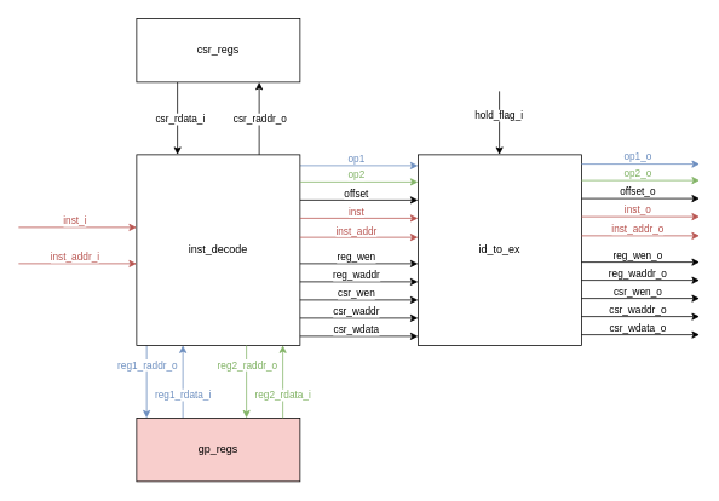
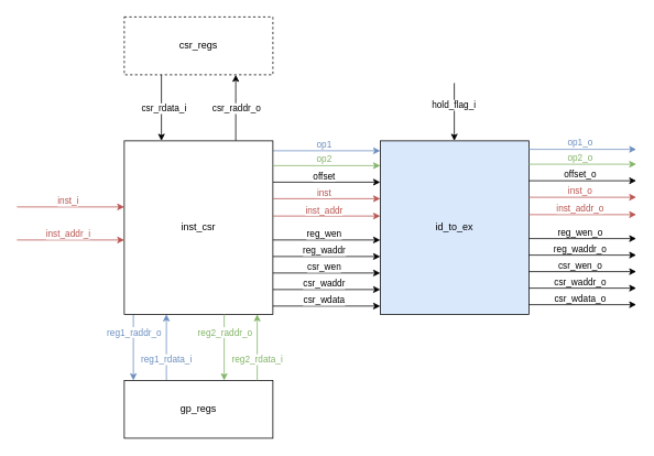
- <mxCell id="19" value="csr_regs" style="rounded=0;whiteSpace=wrap;html=1;" vertex="1" parent="1"><mxGeometry x="150" y="20" width="180" height="70" as="geometry" /></mxCell>
+ <mxCell id="19" value="csr_regs" style="rounded=0;whiteSpace=wrap;html=1;dashed=1;" vertex="1" parent="1"><mxGeometry x="150" y="20" width="180" height="70" as="geometry" /></mxCell>
- <mxCell id="10" value="inst_decode" style="rounded=0;whiteSpace=wrap;html=1;" parent="1" vertex="1"><mxGeometry x="150" y="170" width="180" height="210" as="geometry" /></mxCell>
+ <mxCell id="10" value="inst_csr" style="rounded=0;whiteSpace=wrap;html=1;" parent="1" vertex="1"><mxGeometry x="150" y="170" width="180" height="210" as="geometry" /></mxCell>
- <mxCell id="13" value="id_to_ex" style="rounded=0;whiteSpace=wrap;html=1;" parent="1" vertex="1"><mxGeometry x="460" y="170" width="180" height="210" as="geometry" /></mxCell>
+ <mxCell id="13" value="id_to_ex" style="rounded=0;whiteSpace=wrap;html=1;fillColor=#dae8fc;" parent="1" vertex="1"><mxGeometry x="460" y="170" width="180" height="210" as="geometry" /></mxCell>
- <mxCell id="16" value="gp_regs" style="rounded=0;whiteSpace=wrap;html=1;fillColor=#f8cecc;" vertex="1" parent="1"><mxGeometry x="150" y="460" width="180" height="70" as="geometry" /></mxCell>
+ <mxCell id="16" value="gp_regs" style="rounded=0;whiteSpace=wrap;html=1;" vertex="1" parent="1"><mxGeometry x="150" y="460" width="180" height="70" as="geometry" /></mxCell>
